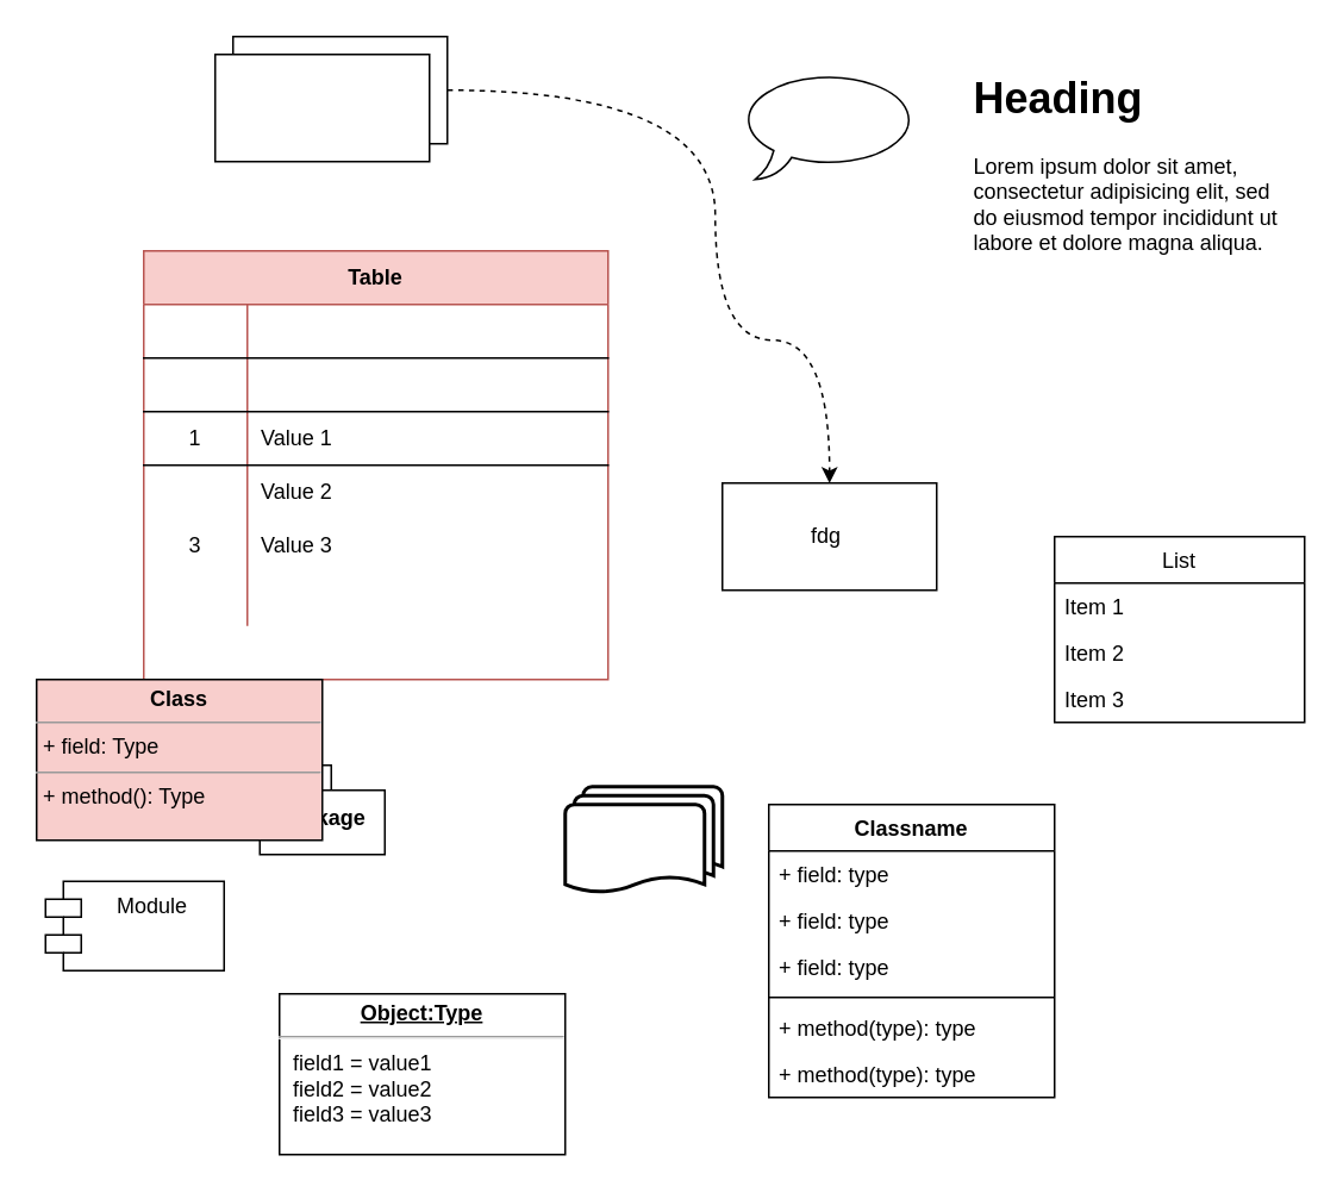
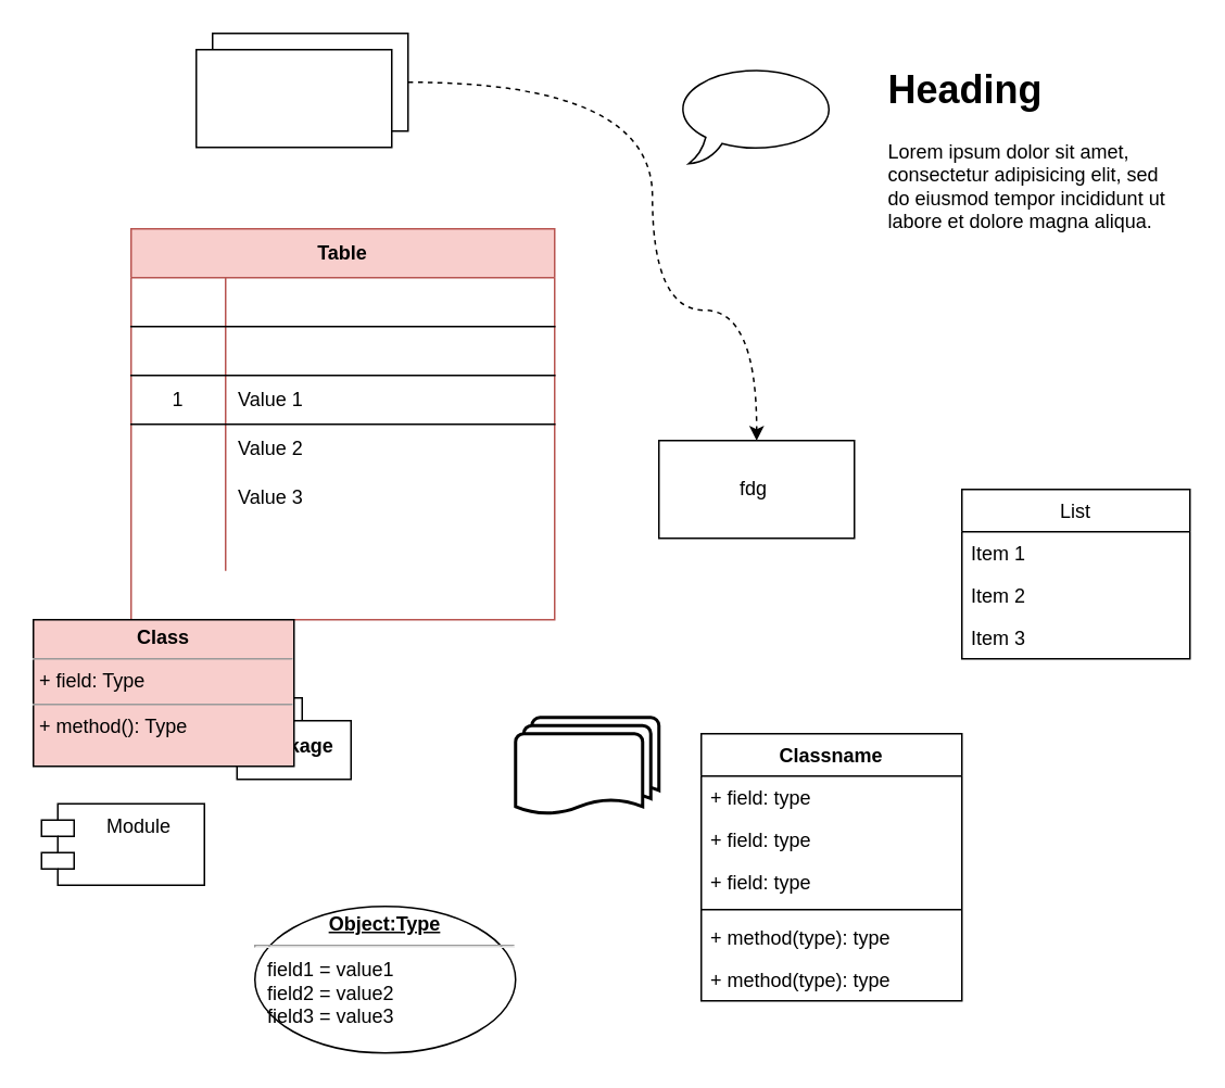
- <mxCell id="15" value="3" style="shape=partialRectangle;html=1;whiteSpace=wrap;connectable=0;fillColor=none;top=0;left=0;bottom=0;right=0;overflow=hidden;" parent="14" vertex="1"><mxGeometry width="58" height="30" as="geometry" /></mxCell>
- <mxCell id="40" value="&lt;p style=&quot;margin:0px;margin-top:4px;text-align:center;text-decoration:underline;&quot;&gt;&lt;b&gt;Object:Type&lt;/b&gt;&lt;/p&gt;&lt;hr/&gt;&lt;p style=&quot;margin:0px;margin-left:8px;&quot;&gt;field1 = value1&lt;br/&gt;field2 = value2&lt;br&gt;field3 = value3&lt;/p&gt;" style="verticalAlign=top;align=left;overflow=fill;fontSize=12;fontFamily=Helvetica;html=1;" vertex="1" parent="1"><mxGeometry x="156" y="556" width="160" height="90" as="geometry" /></mxCell>
+ <mxCell id="40" value="&lt;p style=&quot;margin:0px;margin-top:4px;text-align:center;text-decoration:underline;&quot;&gt;&lt;b&gt;Object:Type&lt;/b&gt;&lt;/p&gt;&lt;hr/&gt;&lt;p style=&quot;margin:0px;margin-left:8px;&quot;&gt;field1 = value1&lt;br/&gt;field2 = value2&lt;br&gt;field3 = value3&lt;/p&gt;" style="ellipse;verticalAlign=top;align=left;overflow=fill;fontSize=12;fontFamily=Helvetica;html=1;" vertex="1" parent="1"><mxGeometry x="156" y="556" width="160" height="90" as="geometry" /></mxCell>
